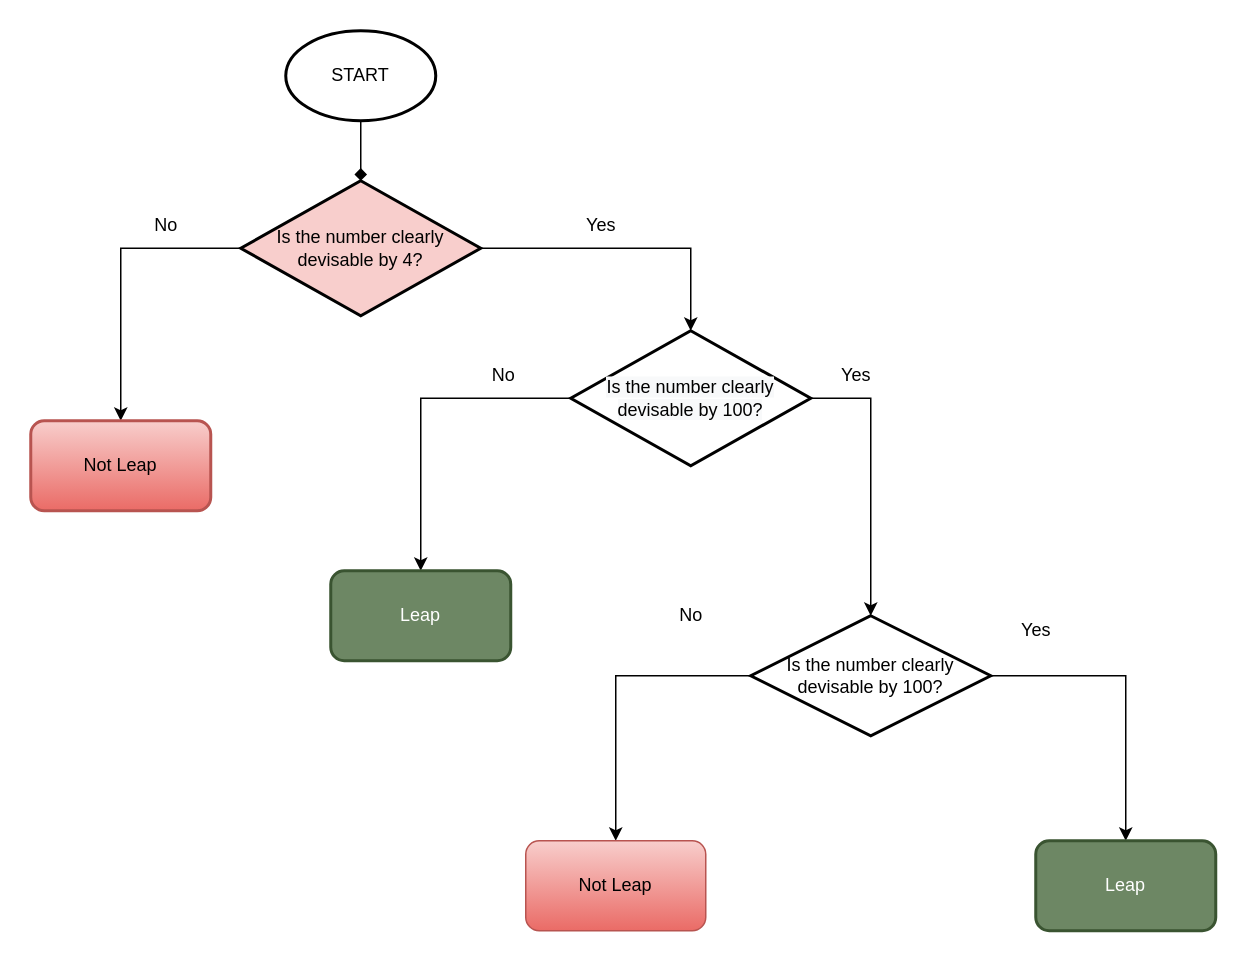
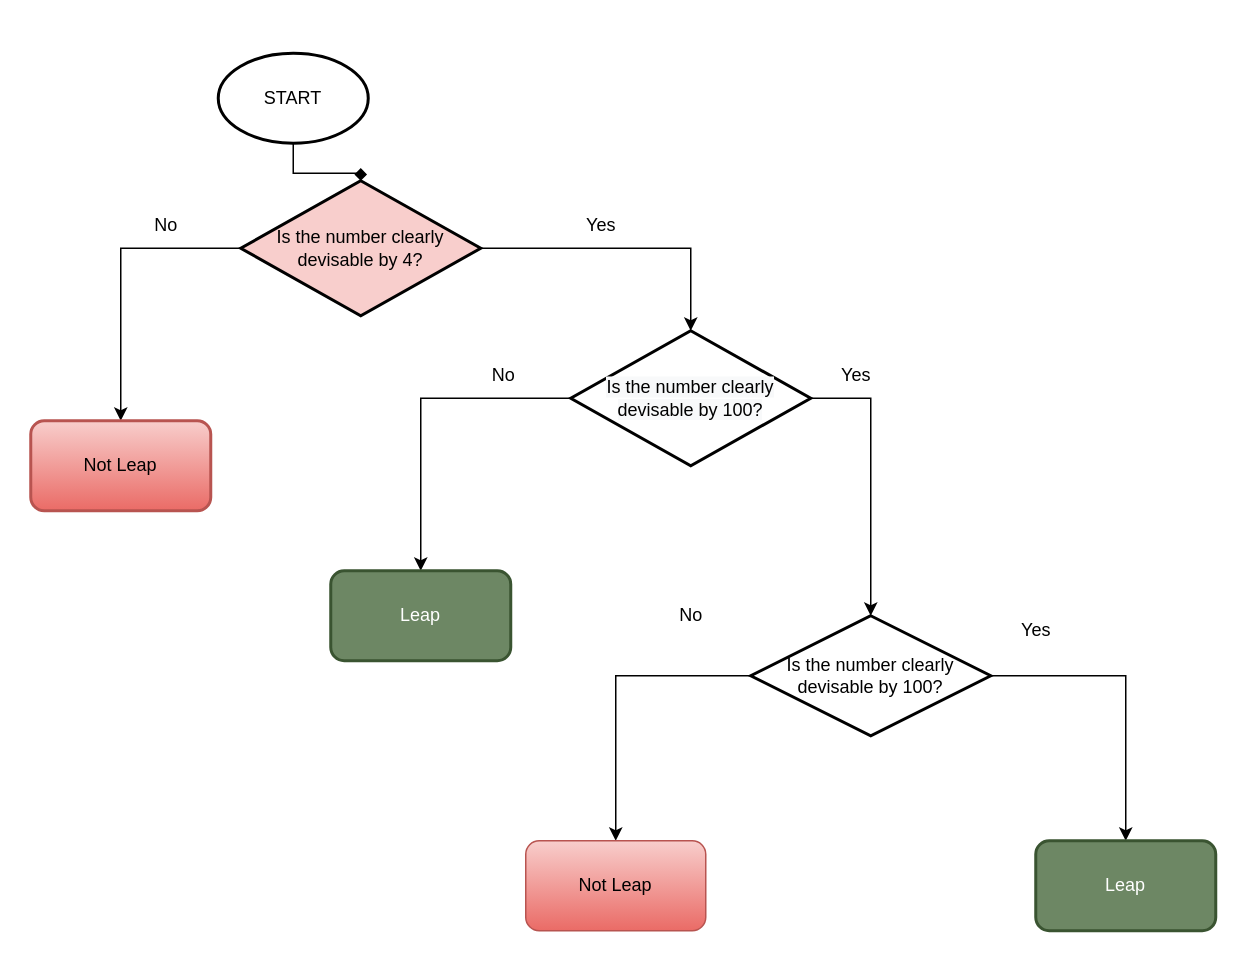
- <mxCell id="3" value="START" style="strokeWidth=2;html=1;shape=mxgraph.flowchart.start_1;whiteSpace=wrap;" vertex="1" parent="1"><mxGeometry x="190" y="20" width="100" height="60" as="geometry" /></mxCell>
+ <mxCell id="3" value="START" style="strokeWidth=2;html=1;shape=mxgraph.flowchart.start_1;whiteSpace=wrap;" vertex="1" parent="1"><mxGeometry x="145" y="35" width="100" height="60" as="geometry" /></mxCell>
